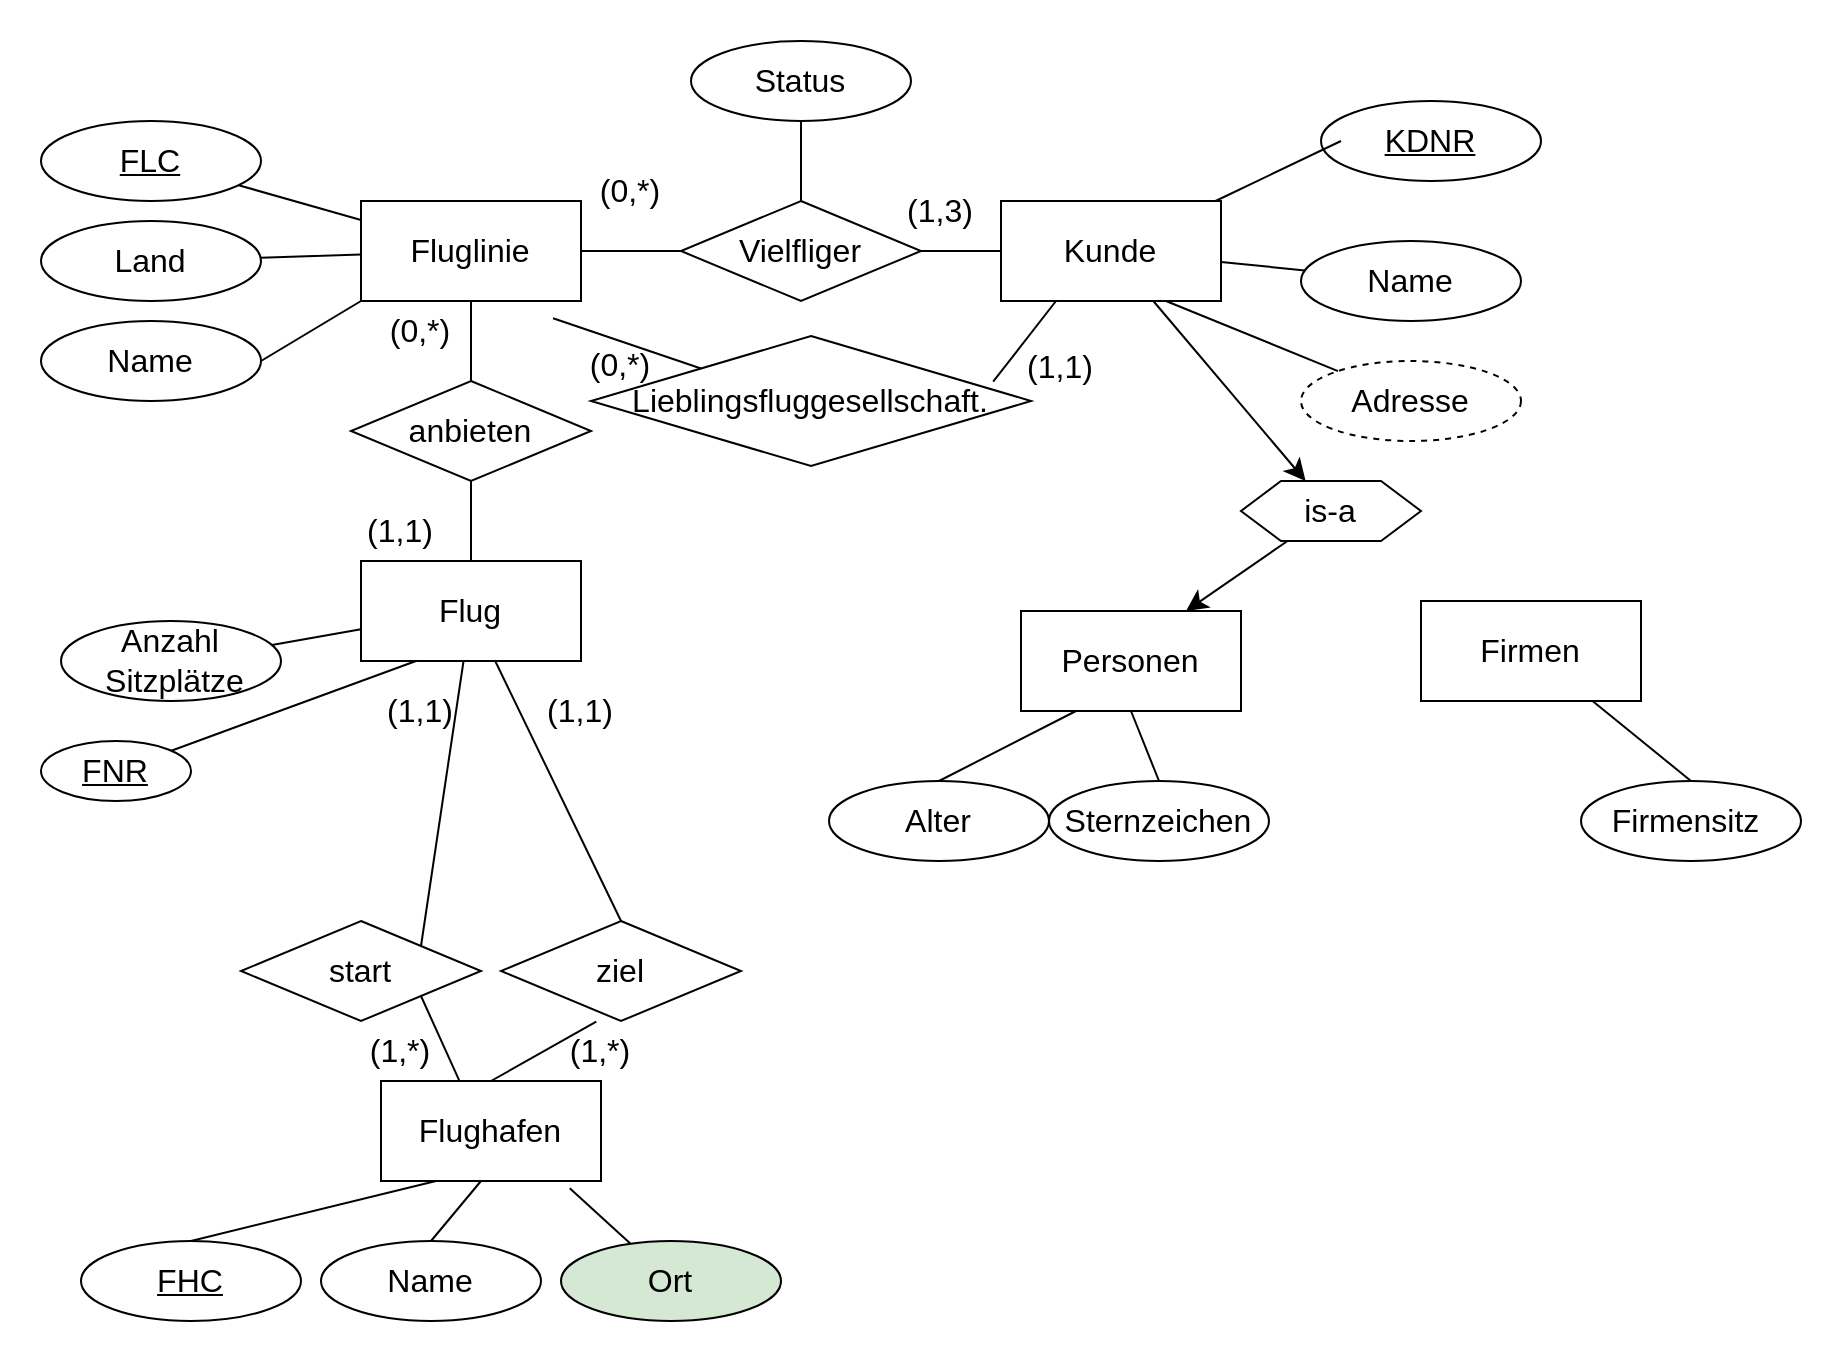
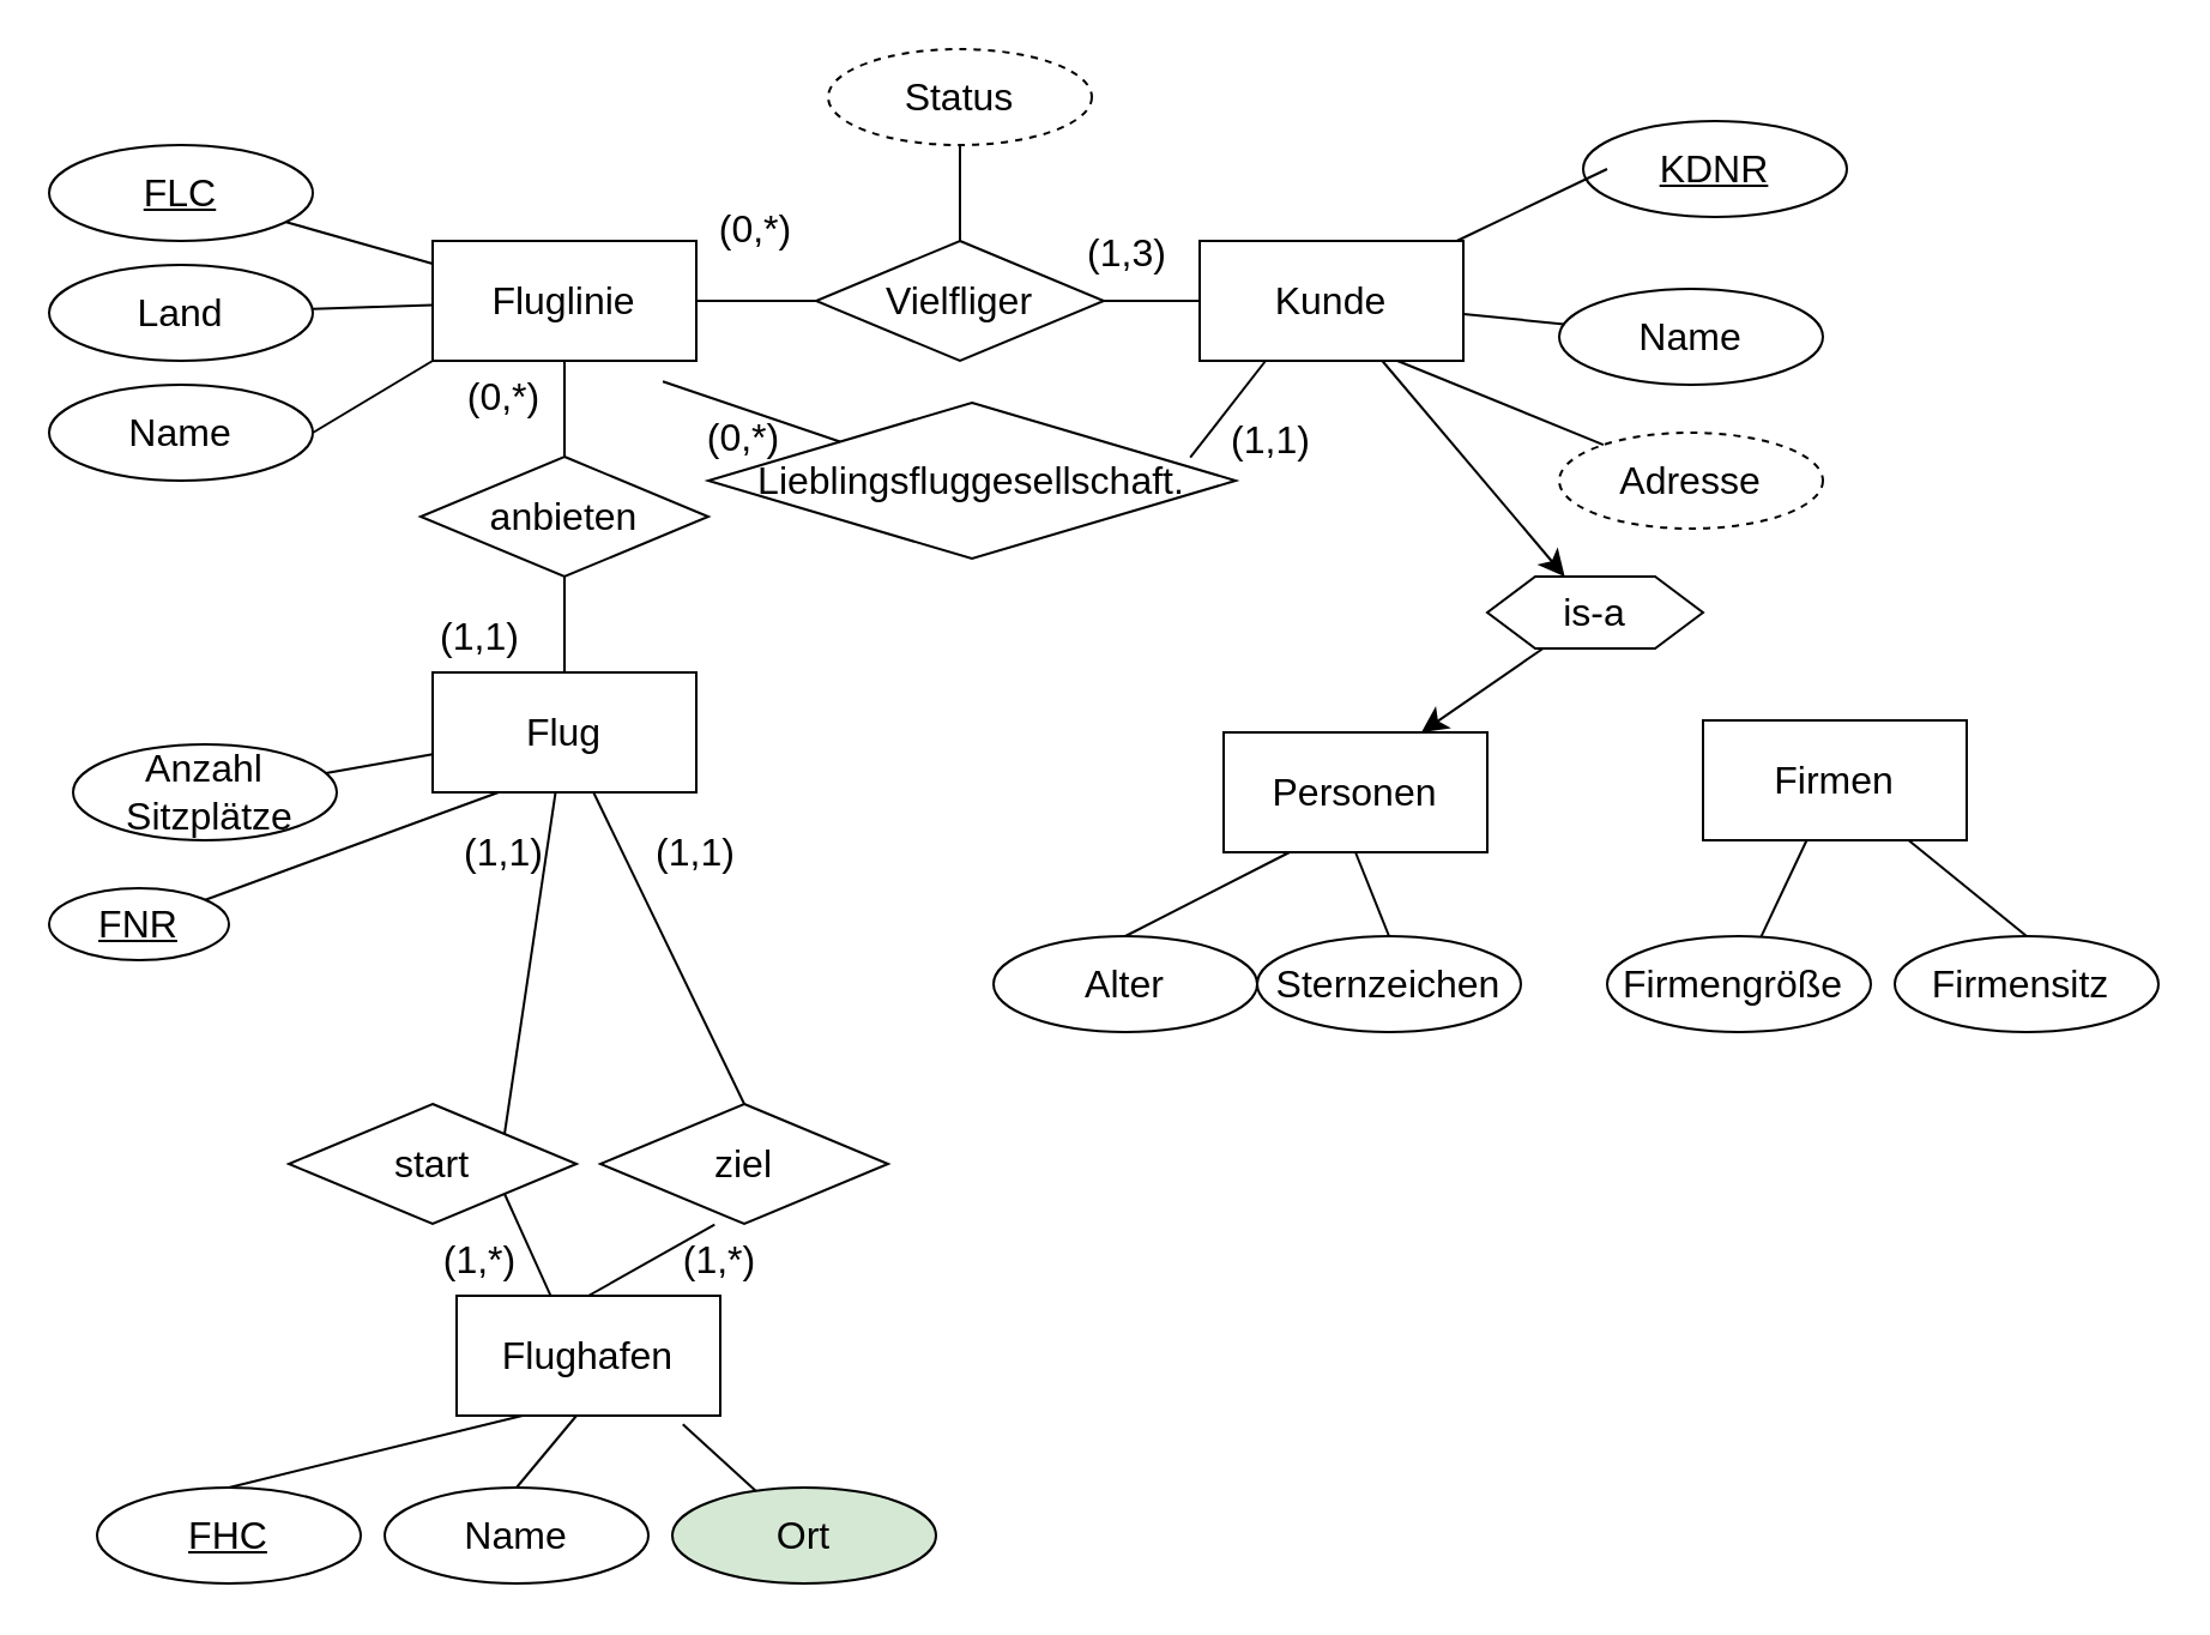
- <mxCell id="24" value="Status" style="ellipse;whiteSpace=wrap;html=1;fontSize=16;" vertex="1" parent="1"><mxGeometry x="345" y="20" width="110" height="40" as="geometry" /></mxCell>
+ <mxCell id="24" value="Status" style="ellipse;whiteSpace=wrap;html=1;fontSize=16;dashed=1;" vertex="1" parent="1"><mxGeometry x="345" y="20" width="110" height="40" as="geometry" /></mxCell>
+ <mxCell id="27" value="" style="endArrow=none;html=1;rounded=0;fontSize=12;startSize=8;endSize=8;curved=1;" edge="1" parent="1" source="21" target="19"><mxGeometry width="50" height="50" relative="1" as="geometry"><mxPoint x="420" y="280" as="sourcePoint" /><mxPoint x="470" y="230" as="targetPoint" /></mxGeometry></mxCell>
+ <mxCell id="21" value="Firmengröße&amp;nbsp;" style="ellipse;whiteSpace=wrap;html=1;fontSize=16;" vertex="1" parent="1"><mxGeometry x="670" y="390" width="110" height="40" as="geometry" /></mxCell>
